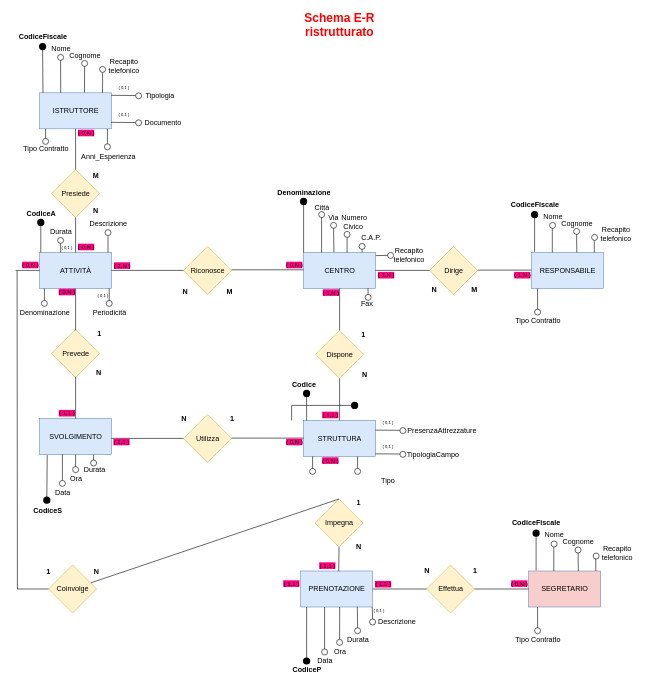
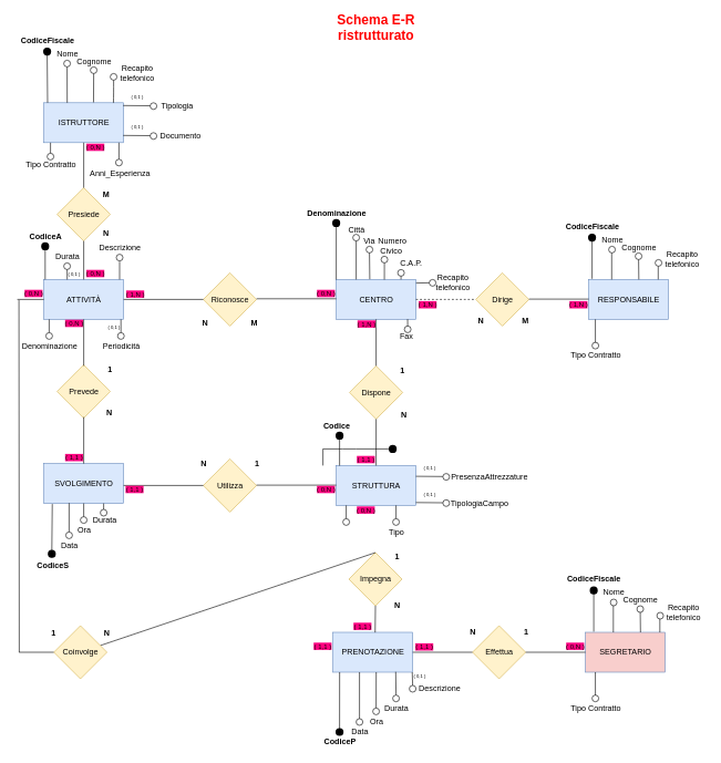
- <mxCell id="30" value="" style="endArrow=none;html=1;entryX=0;entryY=0.5;entryDx=0;entryDy=0;exitX=1;exitY=0.5;exitDx=0;exitDy=0;" parent="1" source="2" target="28" edge="1"><mxGeometry width="50" height="50" relative="1" as="geometry"><mxPoint x="645.5" y="560" as="sourcePoint" /><mxPoint x="695.5" y="510" as="targetPoint" /></mxGeometry></mxCell>
+ <mxCell id="30" value="" style="endArrow=none;html=1;entryX=0;entryY=0.5;entryDx=0;entryDy=0;exitX=1;exitY=0.5;exitDx=0;exitDy=0;dashed=1;" parent="1" source="2" target="28" edge="1"><mxGeometry width="50" height="50" relative="1" as="geometry"><mxPoint x="645.5" y="560" as="sourcePoint" /><mxPoint x="695.5" y="510" as="targetPoint" /></mxGeometry></mxCell>
- <mxCell id="139" value="Tipo" style="text;html=1;align=center;verticalAlign=middle;resizable=0;points=[];;autosize=1;" parent="1" vertex="1"><mxGeometry x="625.5" y="790" width="40" height="20" as="geometry" /></mxCell>
+ <mxCell id="139" value="Tipo" style="text;html=1;align=center;verticalAlign=middle;resizable=0;points=[];;autosize=1;" parent="1" vertex="1"><mxGeometry x="575.5" y="790" width="40" height="20" as="geometry" /></mxCell>
